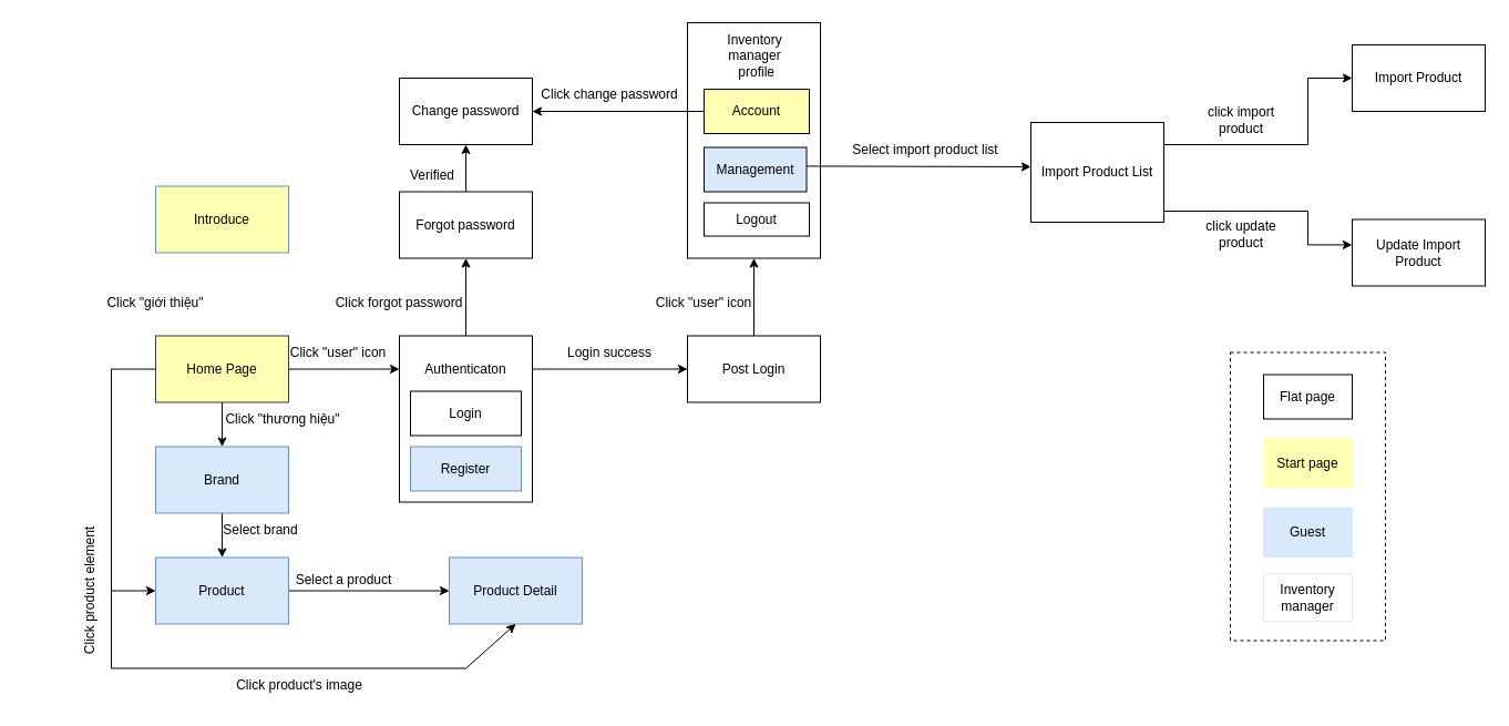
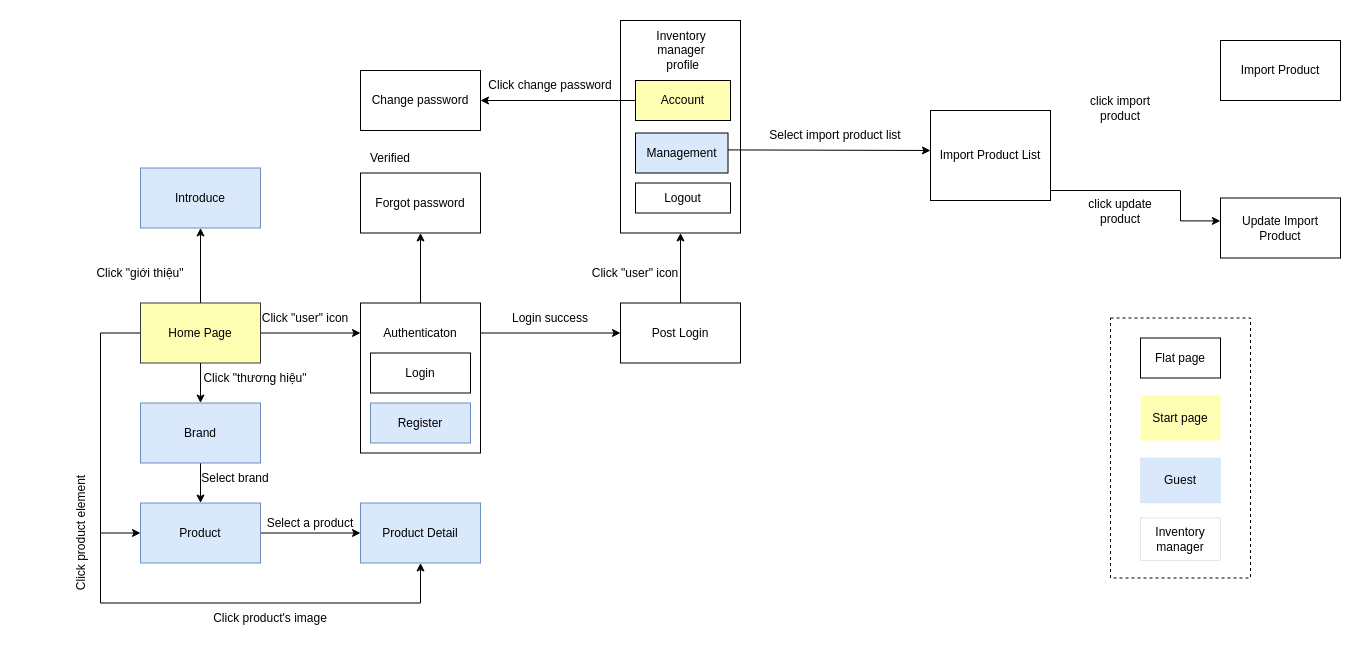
- <mxCell id="44" style="edgeStyle=orthogonalEdgeStyle;rounded=0;orthogonalLoop=1;jettySize=auto;html=1;entryX=0;entryY=0.5;entryDx=0;entryDy=0;exitX=1;exitY=0.25;exitDx=0;exitDy=0;" parent="1" source="45" target="46" edge="1"><mxGeometry relative="1" as="geometry"><mxPoint x="1140" y="152.5" as="targetPoint" /><Array as="points"><mxPoint x="1050" y="130" /><mxPoint x="1180" y="130" /><mxPoint x="1180" y="70" /></Array></mxGeometry></mxCell>
- <mxCell id="26" value="" style="endArrow=classic;html=1;rounded=0;exitX=0.5;exitY=0;exitDx=0;exitDy=0;entryX=0.5;entryY=1;entryDx=0;entryDy=0;" parent="1" source="18" target="24" edge="1"><mxGeometry width="50" height="50" relative="1" as="geometry"><mxPoint x="490" y="192.5" as="sourcePoint" /><mxPoint x="540" y="142.5" as="targetPoint" /></mxGeometry></mxCell>
- <mxCell id="13" value="Introduce" style="rounded=0;whiteSpace=wrap;html=1;fillColor=#ffffb3;strokeColor=#6c8ebf;" parent="1" vertex="1"><mxGeometry x="140" y="167.5" width="120" height="60" as="geometry" /></mxCell>
+ <mxCell id="13" value="Introduce" style="rounded=0;whiteSpace=wrap;html=1;fillColor=#dae8fc;strokeColor=#6c8ebf;" parent="1" vertex="1"><mxGeometry x="140" y="167.5" width="120" height="60" as="geometry" /></mxCell>
+ <mxCell id="5" style="edgeStyle=orthogonalEdgeStyle;rounded=0;orthogonalLoop=1;jettySize=auto;html=1;entryX=0.5;entryY=1;entryDx=0;entryDy=0;" parent="1" source="6" target="13" edge="1"><mxGeometry relative="1" as="geometry" /></mxCell>
- <mxCell id="39" value="Click forgot password" style="text;html=1;strokeColor=none;fillColor=none;align=center;verticalAlign=middle;whiteSpace=wrap;rounded=0;" parent="1" vertex="1"><mxGeometry x="300" y="257.5" width="120" height="30" as="geometry" /></mxCell>
- <mxCell id="15" value="Product Detail" style="rounded=0;whiteSpace=wrap;html=1;fillColor=#dae8fc;strokeColor=#6c8ebf;" parent="1" vertex="1"><mxGeometry x="405" y="502.5" width="120" height="60" as="geometry" /></mxCell>
+ <mxCell id="15" value="Product Detail" style="rounded=0;whiteSpace=wrap;html=1;fillColor=#dae8fc;strokeColor=#6c8ebf;" parent="1" vertex="1"><mxGeometry x="360" y="502.5" width="120" height="60" as="geometry" /></mxCell>
